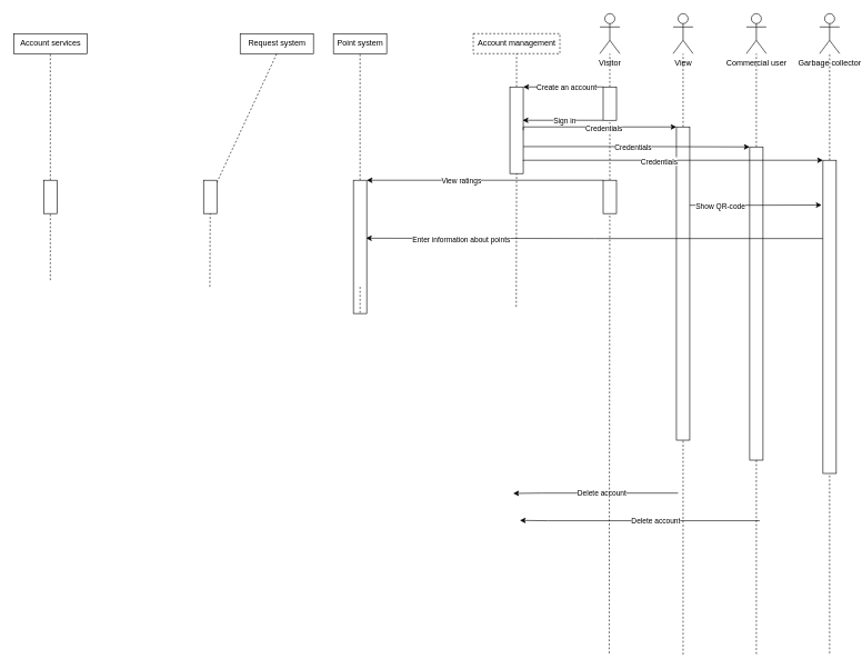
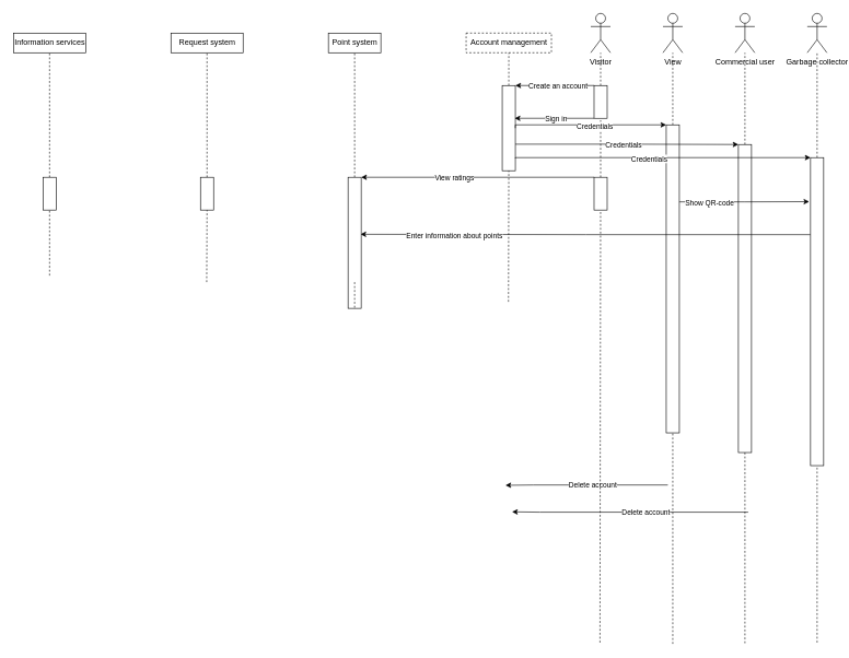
- <mxCell id="6" value="Account services" style="html=1;" vertex="1" parent="1"><mxGeometry x="20" y="50" width="110" height="30" as="geometry" /></mxCell>
+ <mxCell id="6" value="Information services" style="html=1;" vertex="1" parent="1"><mxGeometry x="20" y="50" width="110" height="30" as="geometry" /></mxCell>
- <mxCell id="7" value="Request system" style="html=1;" vertex="1" parent="1"><mxGeometry x="360" y="50" width="110" height="30" as="geometry" /></mxCell>
+ <mxCell id="7" value="Request system" style="html=1;" vertex="1" parent="1"><mxGeometry x="260" y="50" width="110" height="30" as="geometry" /></mxCell>
